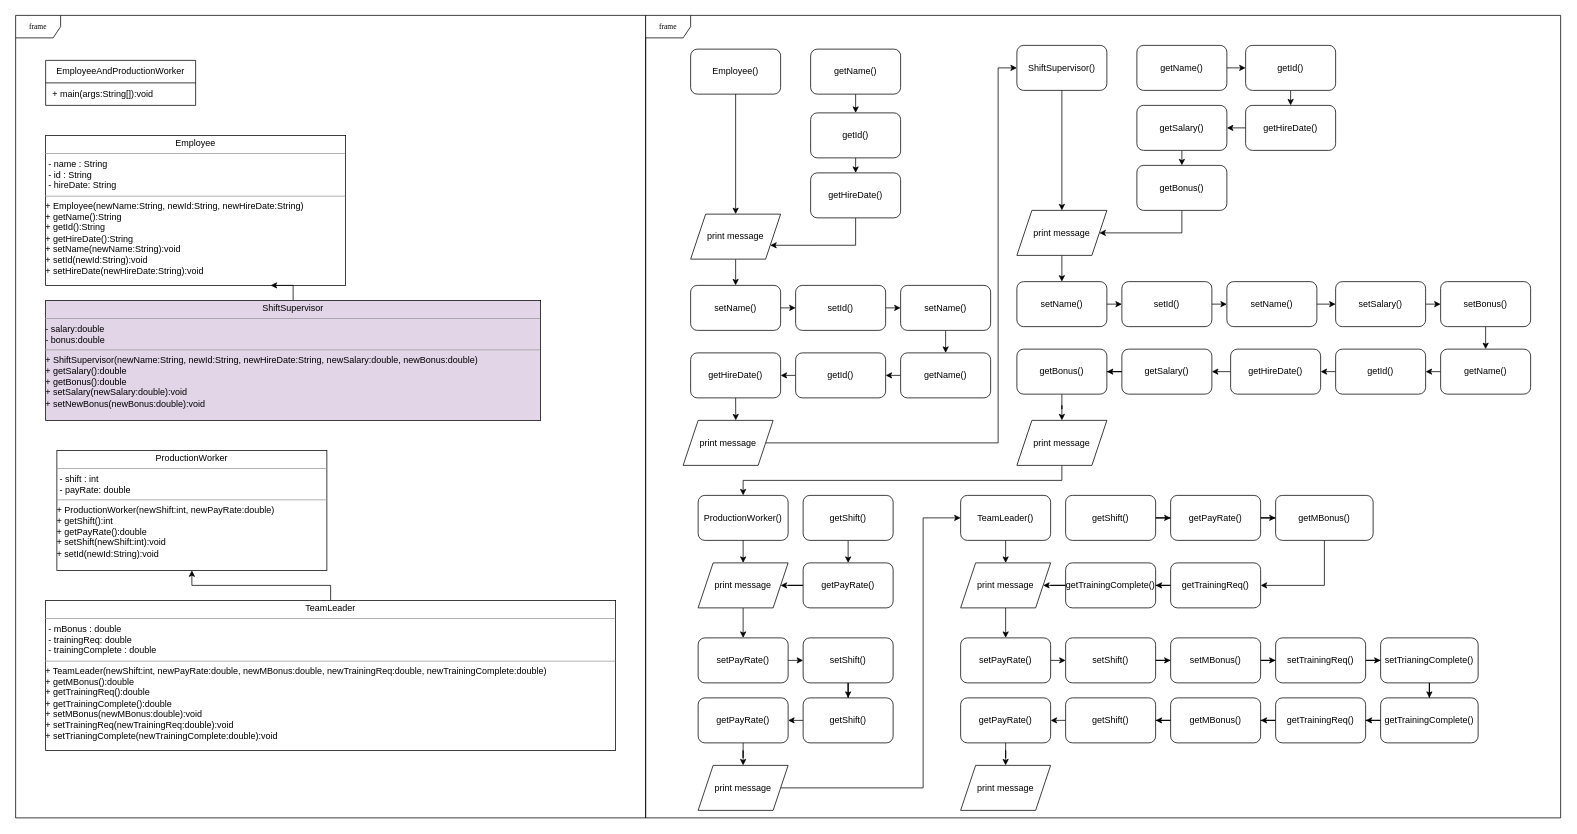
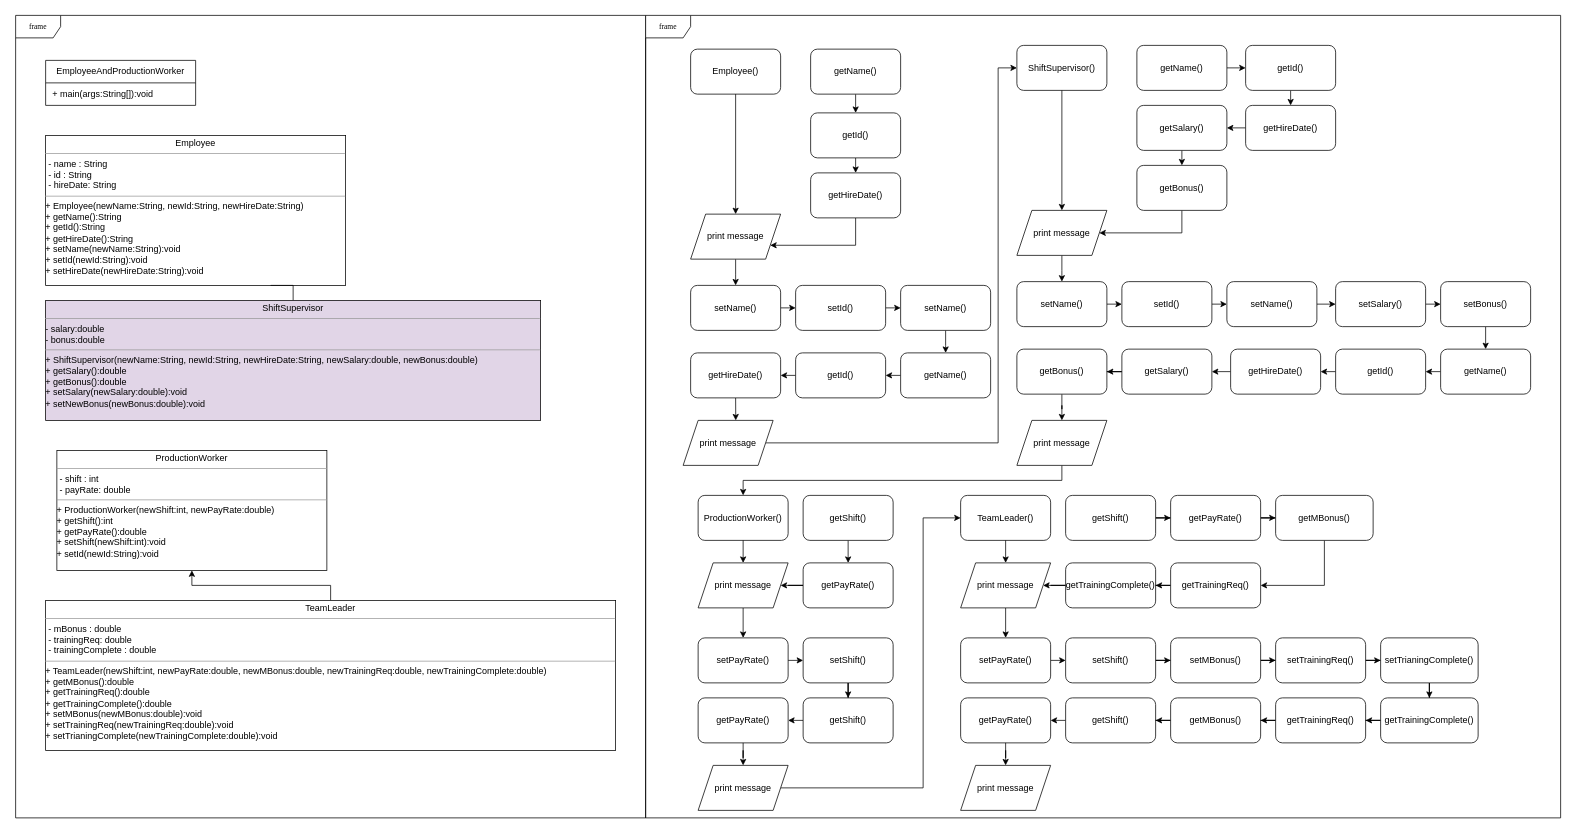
- <mxCell id="13" style="edgeStyle=orthogonalEdgeStyle;rounded=0;orthogonalLoop=1;jettySize=auto;html=1;entryX=0.75;entryY=1;entryDx=0;entryDy=0;" edge="1" parent="1" source="14" target="11"><mxGeometry relative="1" as="geometry" /></mxCell>
+ <mxCell id="13" style="edgeStyle=orthogonalEdgeStyle;rounded=0;orthogonalLoop=1;jettySize=auto;html=1;entryX=0.75;entryY=1;entryDx=0;entryDy=0;endArrow=none;" edge="1" parent="1" source="14" target="11"><mxGeometry relative="1" as="geometry" /></mxCell>
